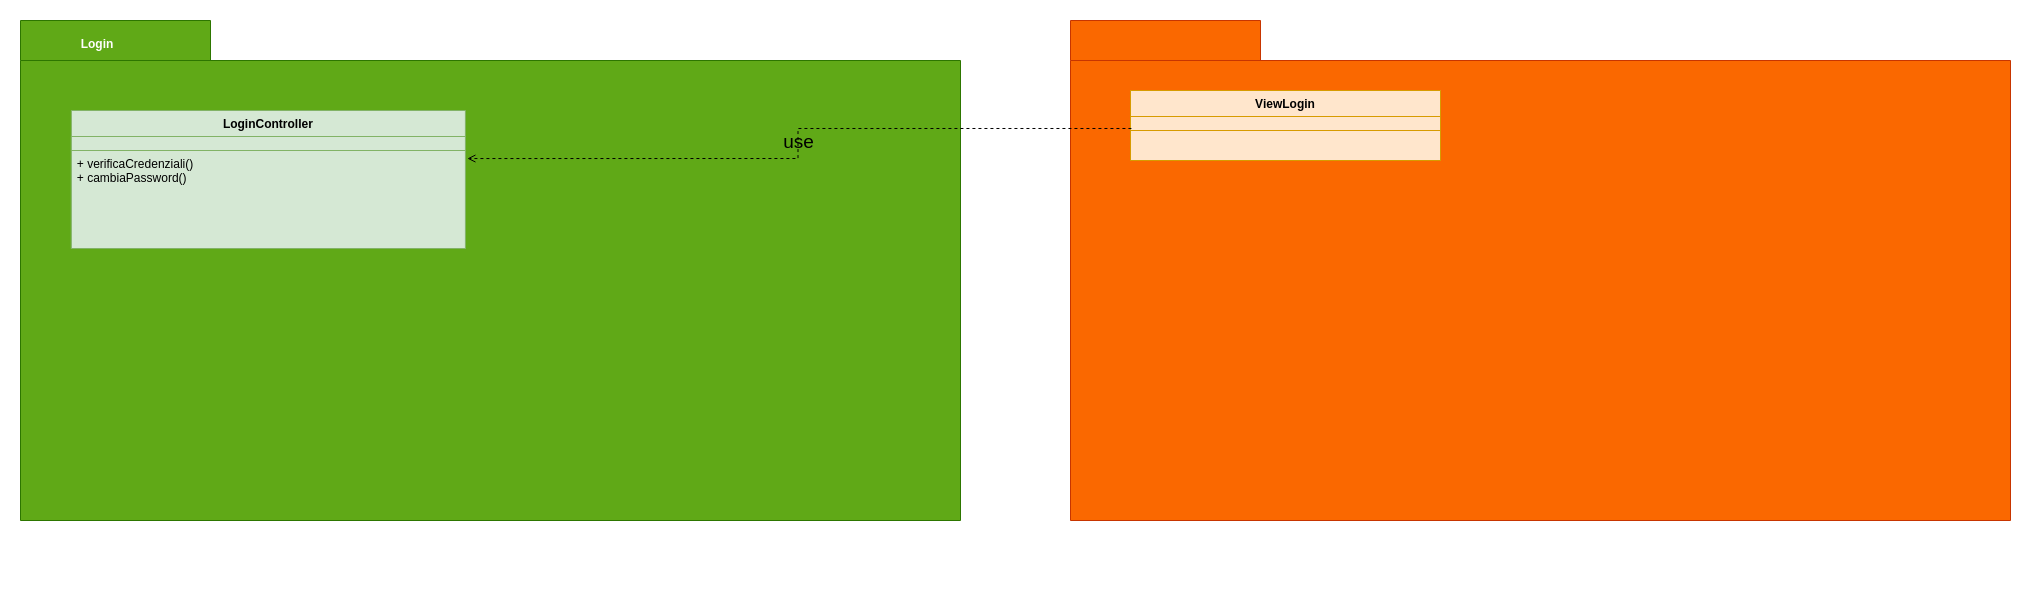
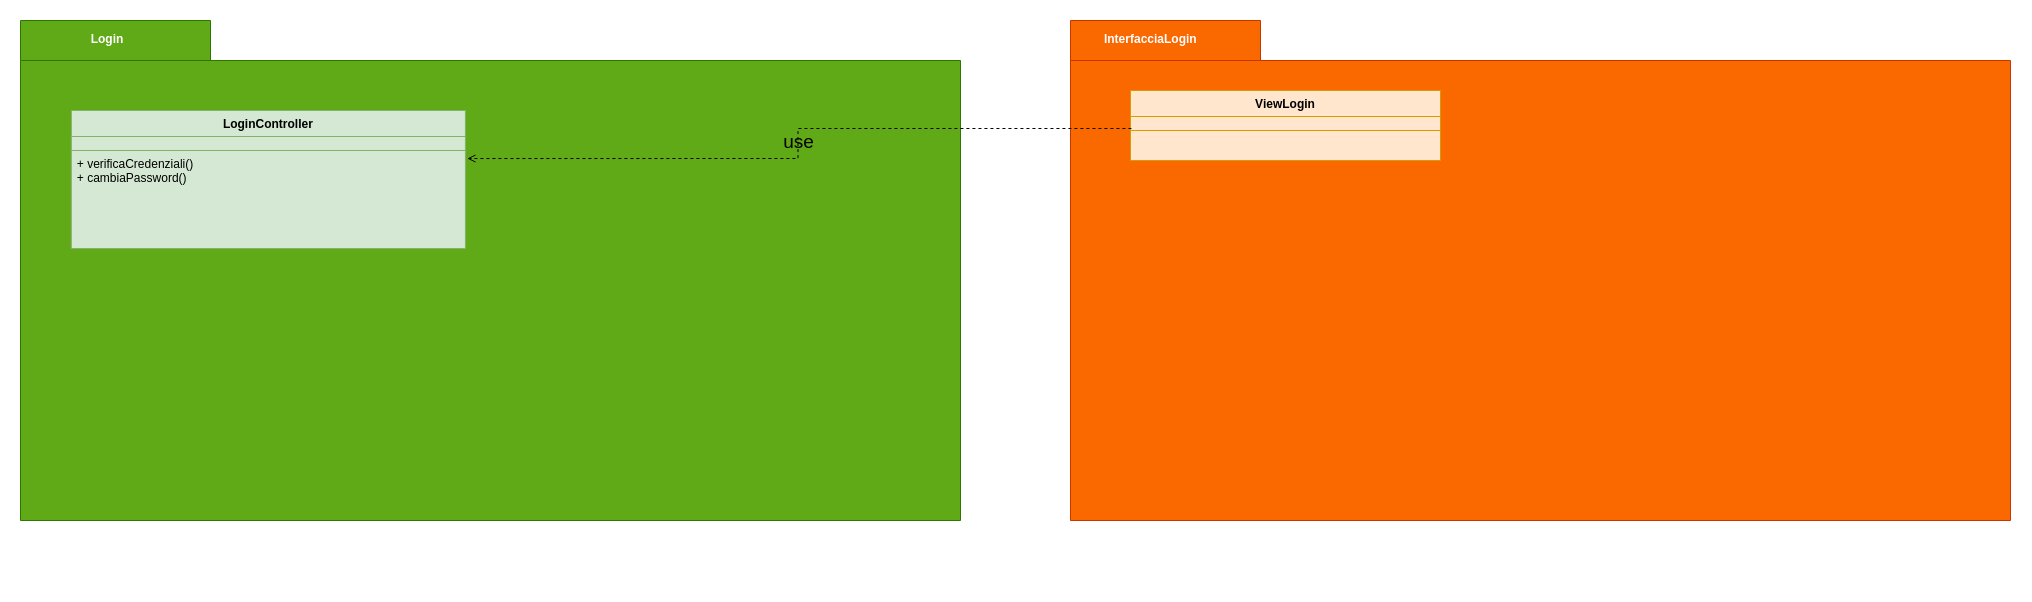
+ <mxCell id="10" value="InterfacciaLogin    " style="text;align=center;fontStyle=1;verticalAlign=middle;spacingLeft=3;spacingRight=3;rotatable=0;points=[[0,0.5],[1,0.5]];portConstraint=eastwest;fontColor=#FFFFFF;" parent="8" vertex="1"><mxGeometry x="17.209" y="0.845" width="139.535" height="33.333" as="geometry" /></mxCell>
- <mxCell id="4" value="Login" style="text;align=center;fontStyle=1;verticalAlign=middle;spacingLeft=3;spacingRight=3;rotatable=0;points=[[0,0.5],[1,0.5]];portConstraint=eastwest;fontColor=#FFFFFF;" parent="2" vertex="1"><mxGeometry x="7.209" y="5.845" width="139.535" height="33.333" as="geometry" /></mxCell>
+ <mxCell id="4" value="Login" style="text;align=center;fontStyle=1;verticalAlign=middle;spacingLeft=3;spacingRight=3;rotatable=0;points=[[0,0.5],[1,0.5]];portConstraint=eastwest;fontColor=#FFFFFF;" parent="2" vertex="1"><mxGeometry x="17.209" y="0.845" width="139.535" height="33.333" as="geometry" /></mxCell>
